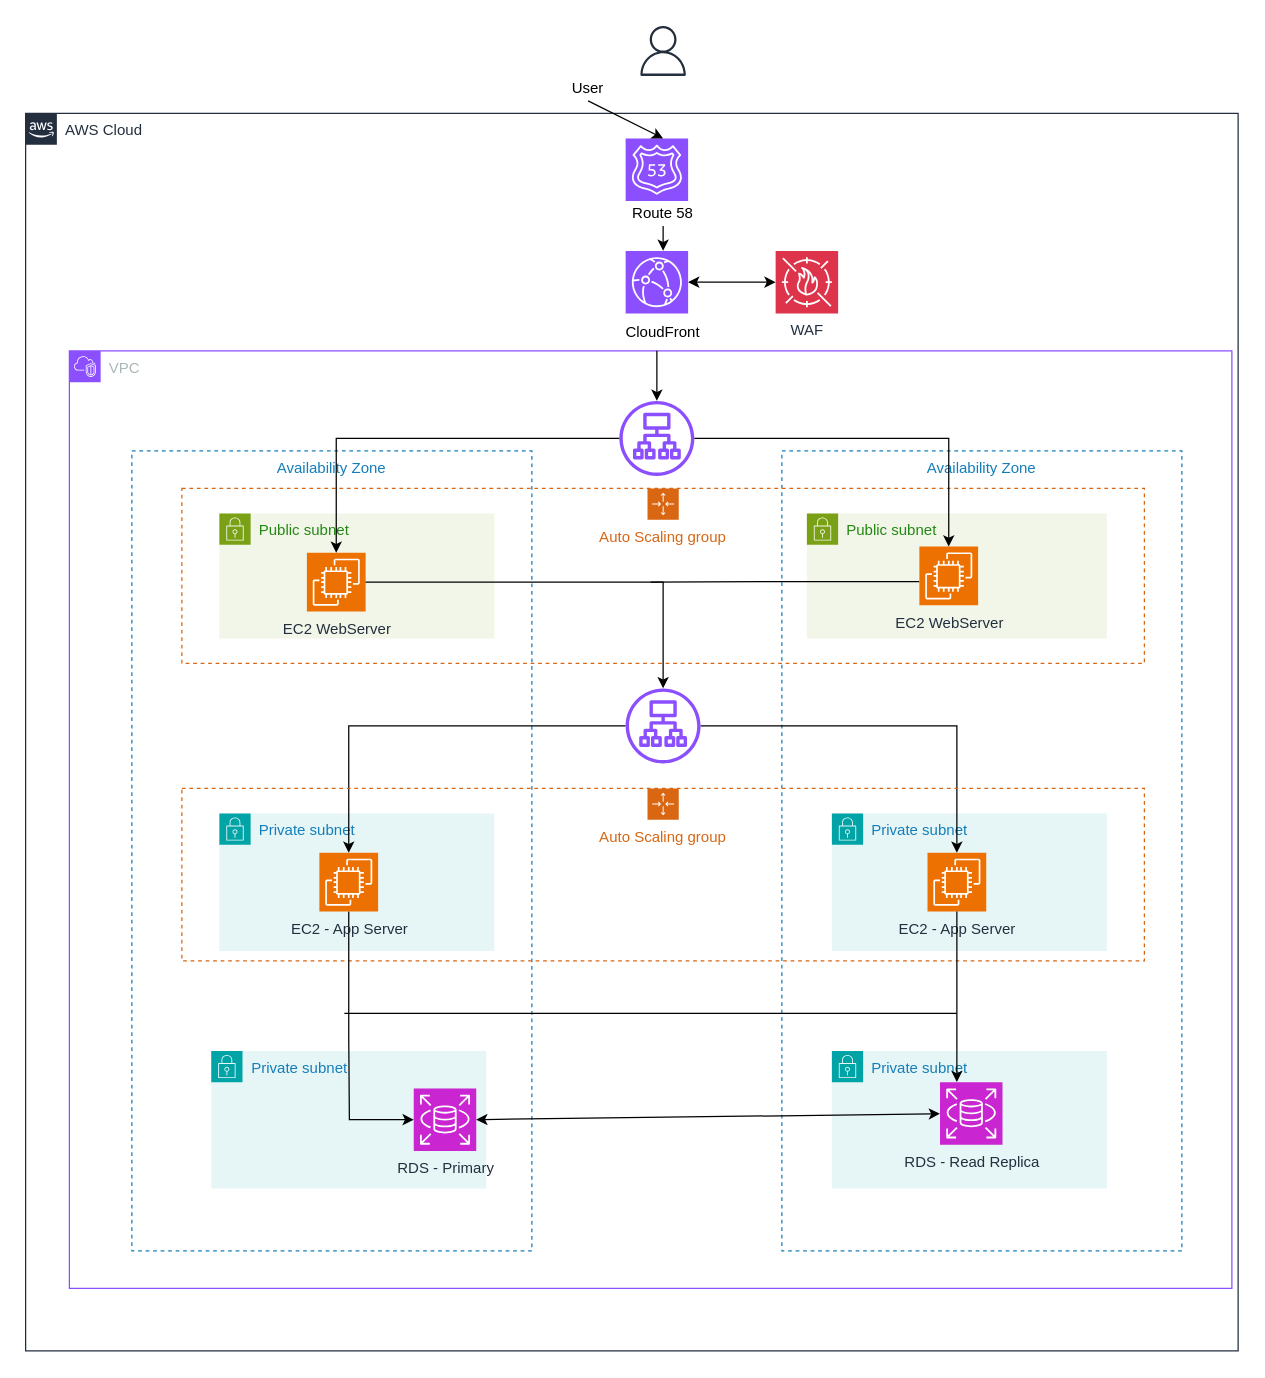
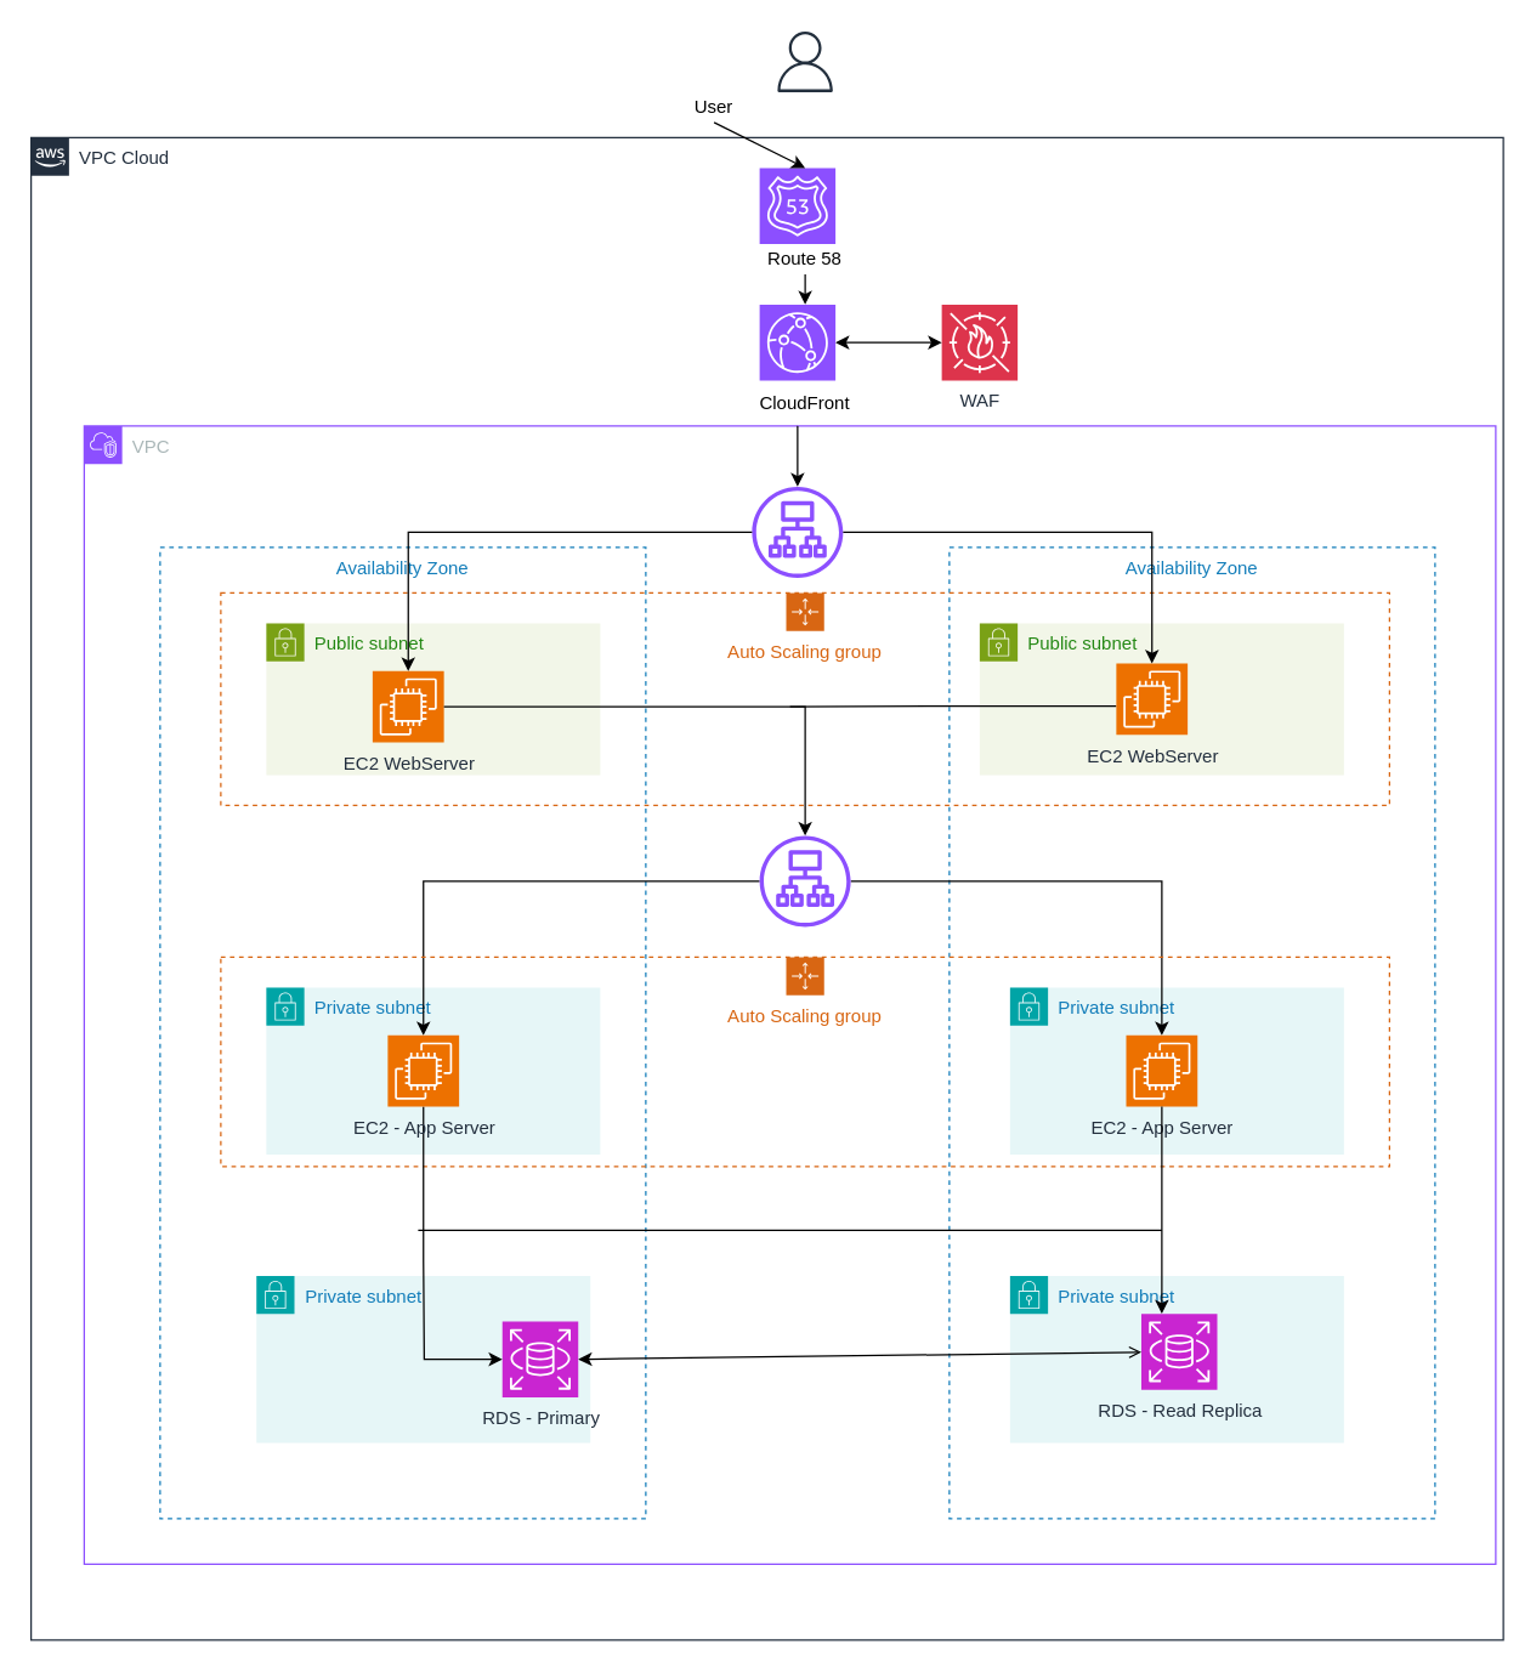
- <mxCell id="2" value="AWS Cloud" style="points=[[0,0],[0.25,0],[0.5,0],[0.75,0],[1,0],[1,0.25],[1,0.5],[1,0.75],[1,1],[0.75,1],[0.5,1],[0.25,1],[0,1],[0,0.75],[0,0.5],[0,0.25]];outlineConnect=0;gradientColor=none;html=1;whiteSpace=wrap;fontSize=12;fontStyle=0;container=1;pointerEvents=0;collapsible=0;recursiveResize=0;shape=mxgraph.aws4.group;grIcon=mxgraph.aws4.group_aws_cloud_alt;strokeColor=#232F3E;fillColor=none;verticalAlign=top;align=left;spacingLeft=30;fontColor=#232F3E;dashed=0;" parent="1" vertex="1"><mxGeometry x="20" y="90" width="970" height="990" as="geometry" /></mxCell>
+ <mxCell id="2" value="VPC Cloud" style="points=[[0,0],[0.25,0],[0.5,0],[0.75,0],[1,0],[1,0.25],[1,0.5],[1,0.75],[1,1],[0.75,1],[0.5,1],[0.25,1],[0,1],[0,0.75],[0,0.5],[0,0.25]];outlineConnect=0;gradientColor=none;html=1;whiteSpace=wrap;fontSize=12;fontStyle=0;container=1;pointerEvents=0;collapsible=0;recursiveResize=0;shape=mxgraph.aws4.group;grIcon=mxgraph.aws4.group_aws_cloud_alt;strokeColor=#232F3E;fillColor=none;verticalAlign=top;align=left;spacingLeft=30;fontColor=#232F3E;dashed=0;" parent="1" vertex="1"><mxGeometry x="20" y="90" width="970" height="990" as="geometry" /></mxCell>
- <mxCell id="27" value="" style="endArrow=classic;startArrow=classic;html=1;rounded=0;exitX=1;exitY=0.5;exitDx=0;exitDy=0;exitPerimeter=0;" parent="3" source="7" target="11" edge="1"><mxGeometry width="50" height="50" relative="1" as="geometry"><mxPoint x="430" y="490" as="sourcePoint" /><mxPoint x="480" y="440" as="targetPoint" /></mxGeometry></mxCell>
+ <mxCell id="27" value="" style="endArrow=open;startArrow=classic;html=1;rounded=0;exitX=1;exitY=0.5;exitDx=0;exitDy=0;exitPerimeter=0;" parent="3" source="7" target="11" edge="1"><mxGeometry width="50" height="50" relative="1" as="geometry"><mxPoint x="430" y="490" as="sourcePoint" /><mxPoint x="480" y="440" as="targetPoint" /></mxGeometry></mxCell>
